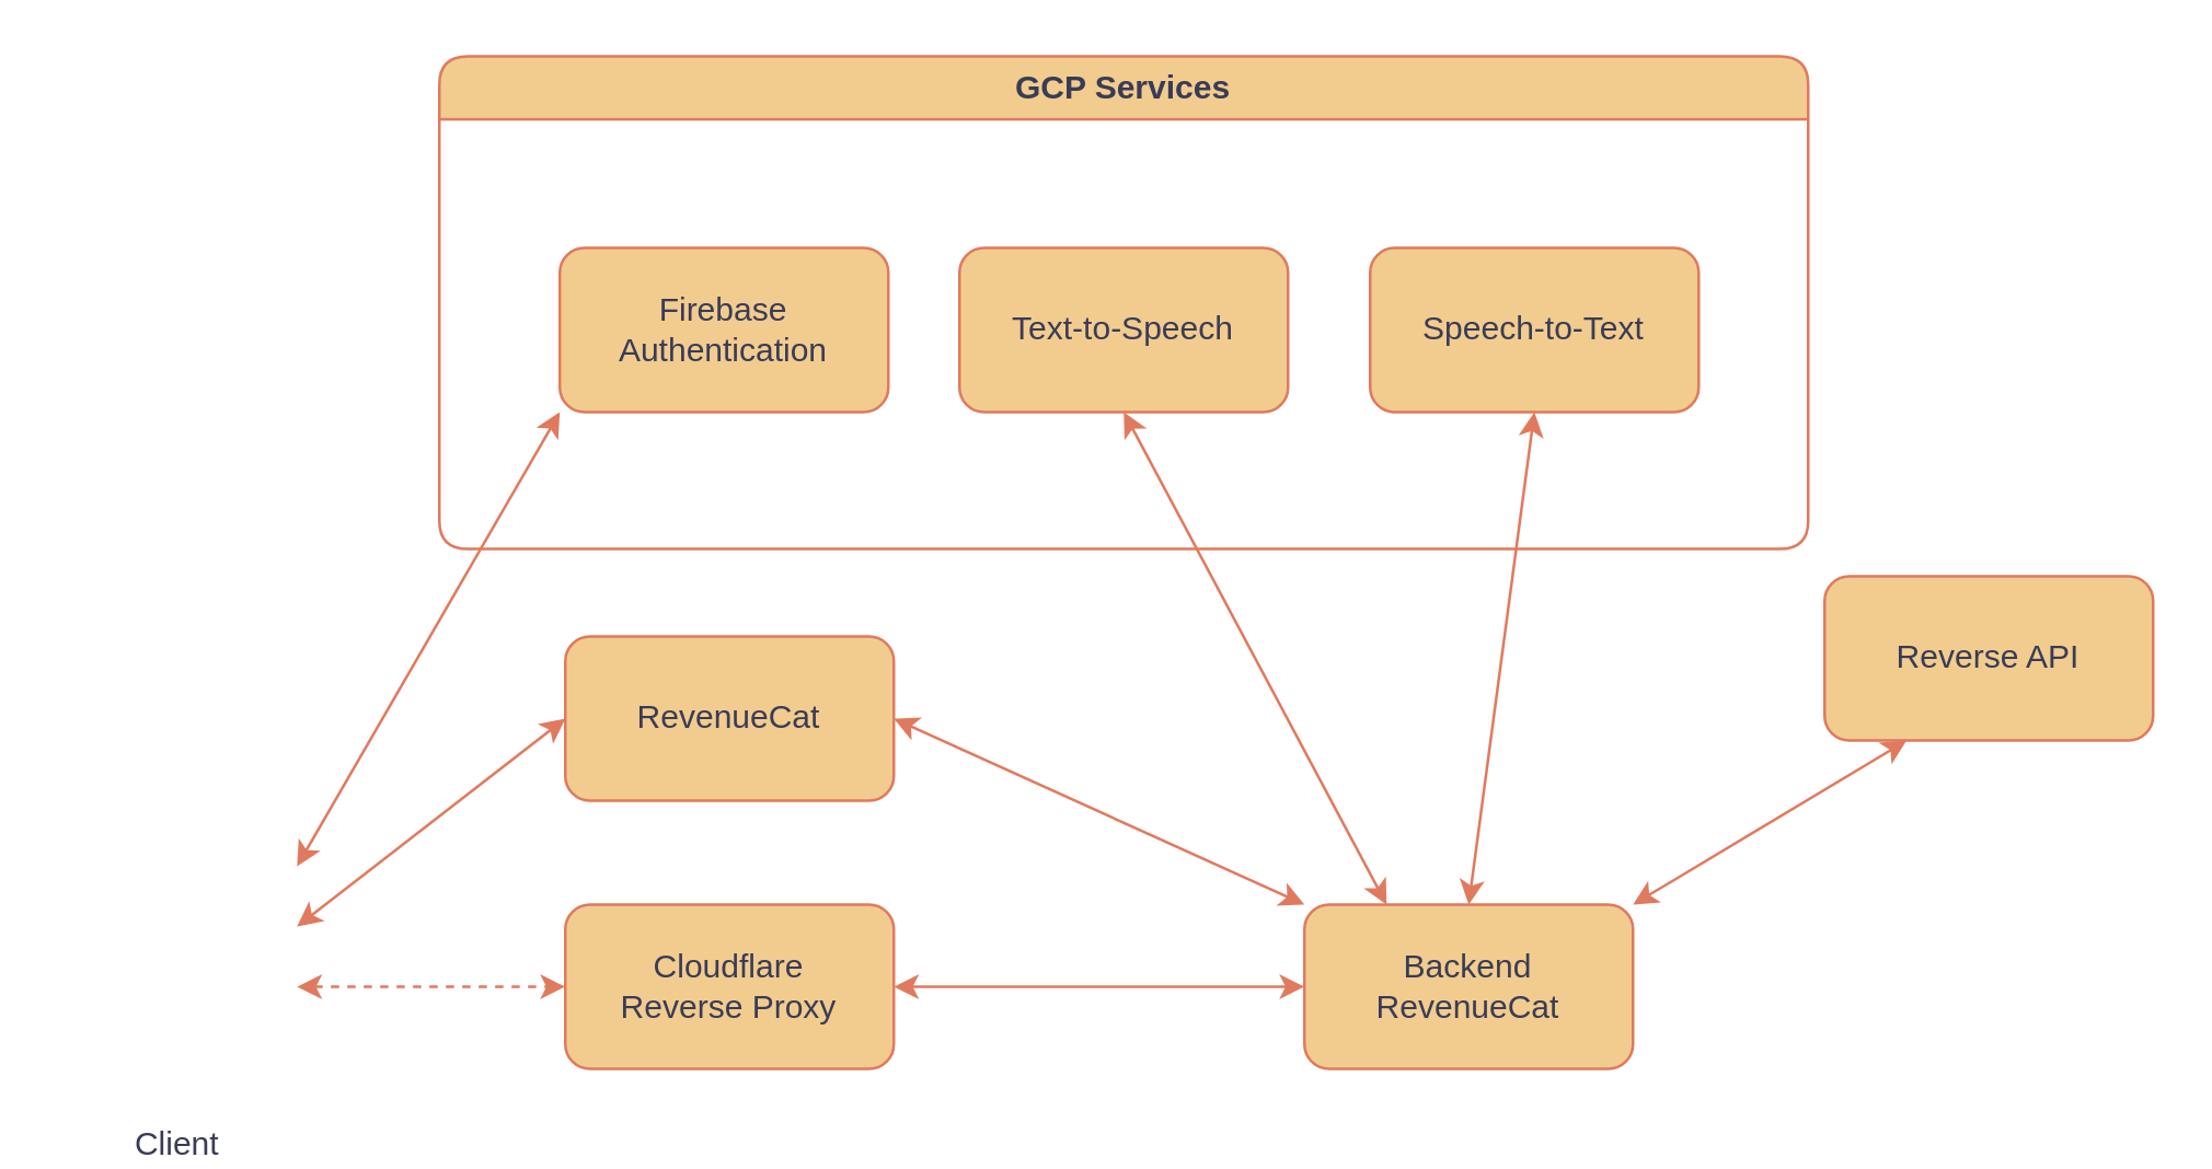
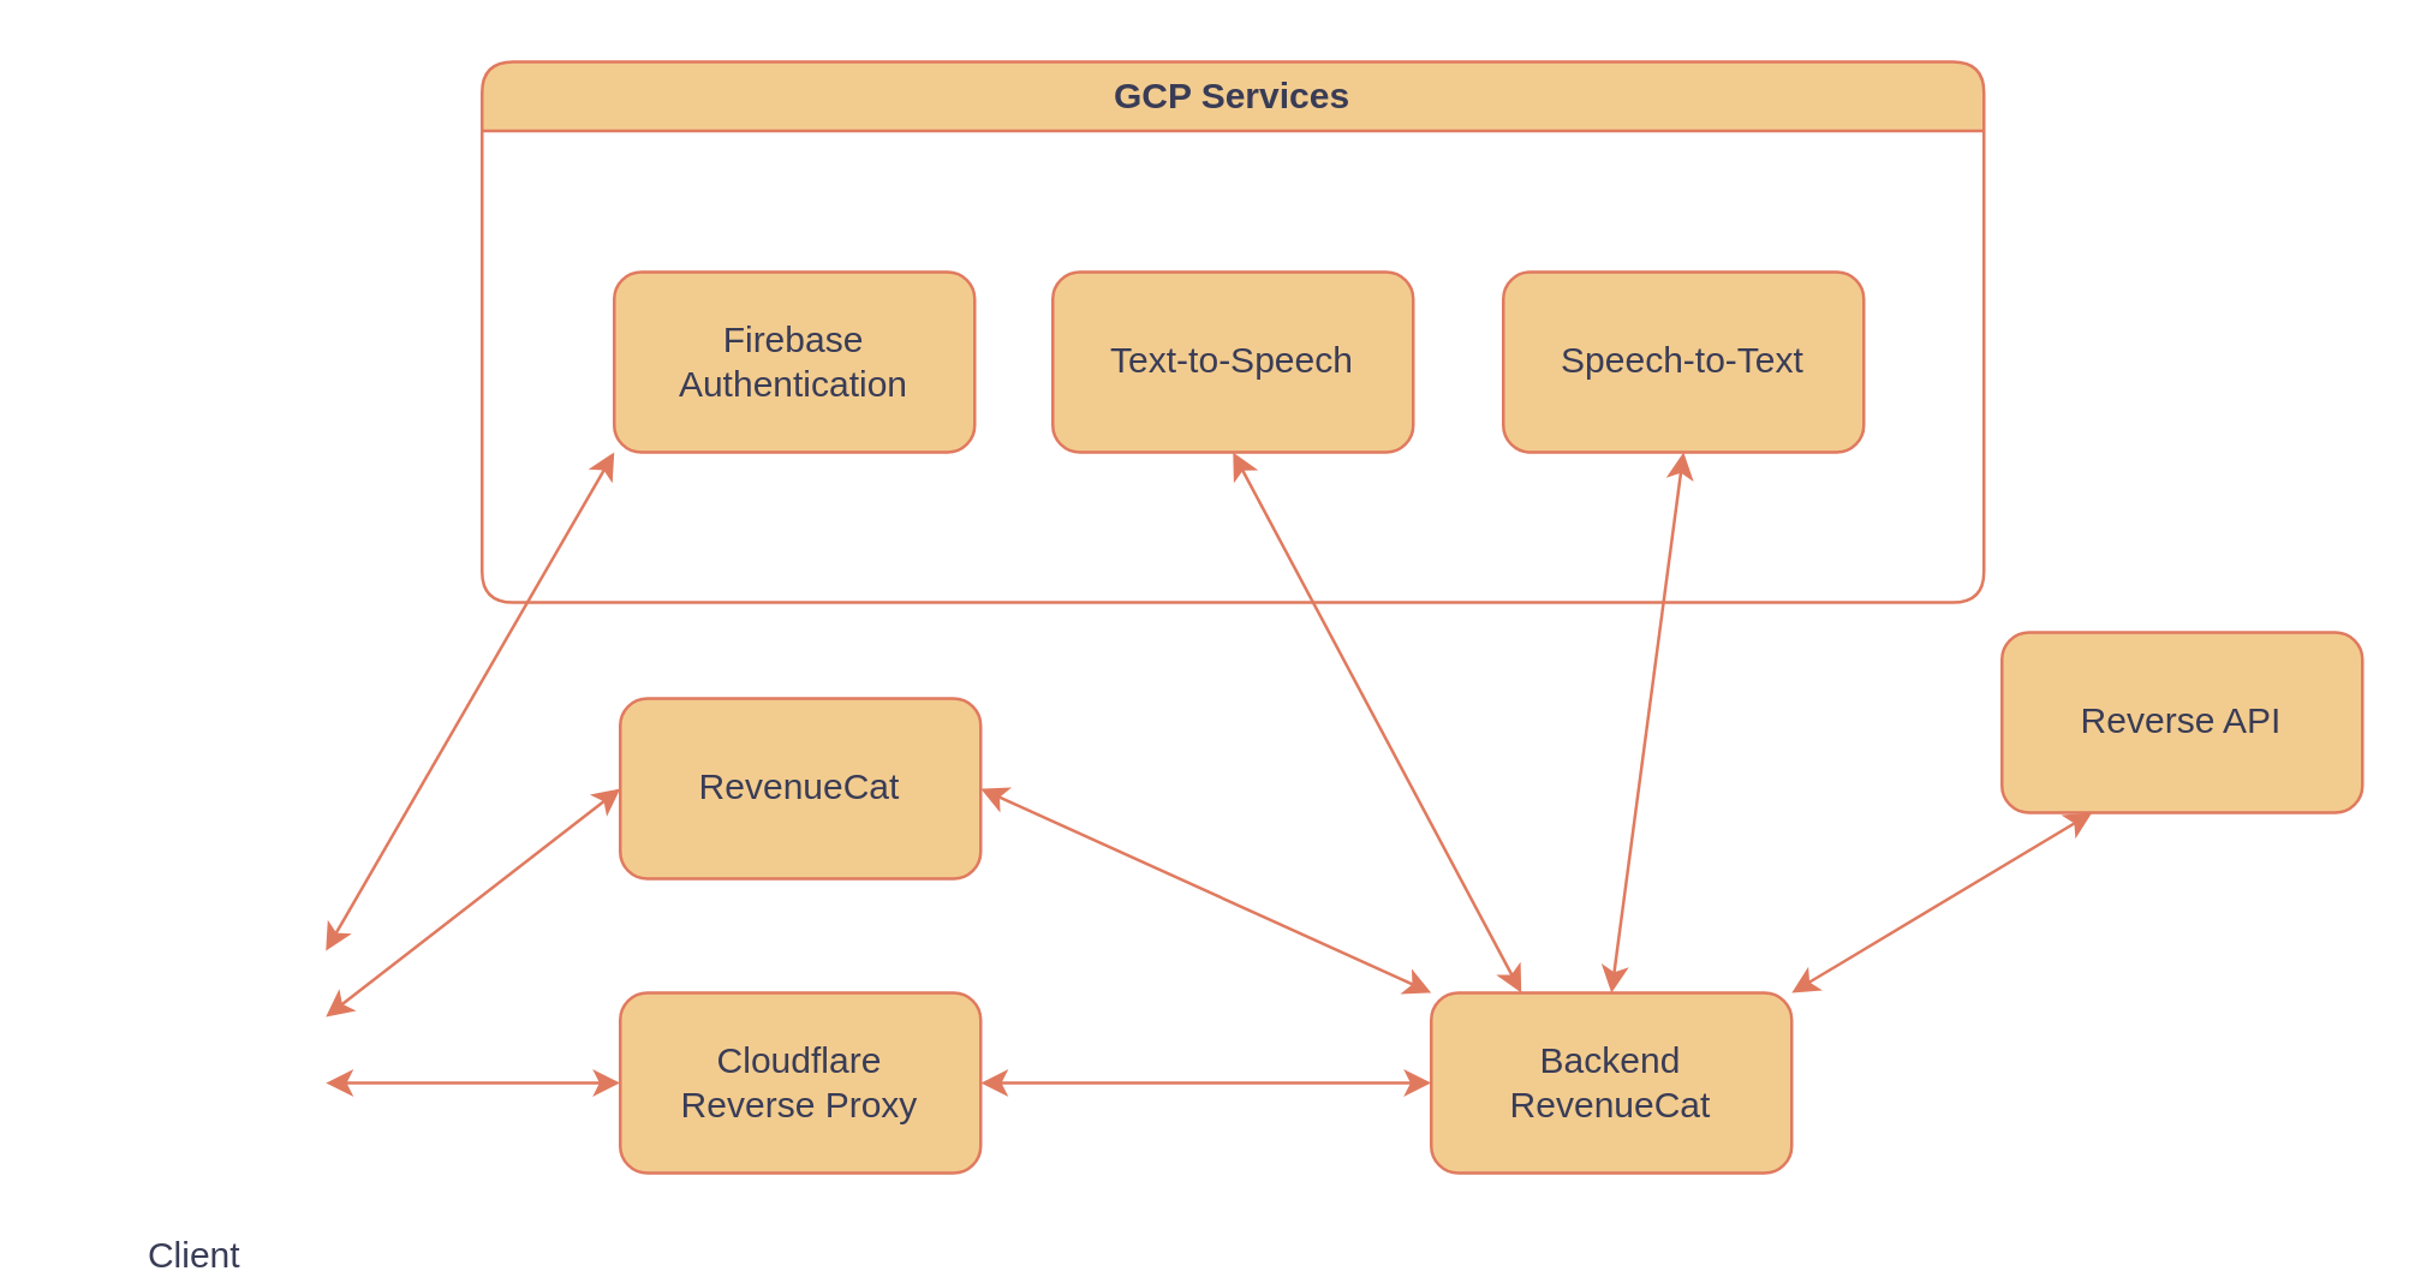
- <mxCell id="12" value="" style="endArrow=classic;html=1;rounded=1;exitX=1;exitY=0.5;exitDx=0;exitDy=0;entryX=0;entryY=0.5;entryDx=0;entryDy=0;startArrow=classic;startFill=1;labelBackgroundColor=none;strokeColor=#E07A5F;fontColor=default;dashed=1;" parent="1" source="3" target="4" edge="1"><mxGeometry width="50" height="50" relative="1" as="geometry"><mxPoint x="400" y="350" as="sourcePoint" /><mxPoint x="450" y="300" as="targetPoint" /></mxGeometry></mxCell>
+ <mxCell id="12" value="" style="endArrow=classic;html=1;rounded=1;exitX=1;exitY=0.5;exitDx=0;exitDy=0;entryX=0;entryY=0.5;entryDx=0;entryDy=0;startArrow=classic;startFill=1;labelBackgroundColor=none;strokeColor=#E07A5F;fontColor=default;" parent="1" source="3" target="4" edge="1"><mxGeometry width="50" height="50" relative="1" as="geometry"><mxPoint x="400" y="350" as="sourcePoint" /><mxPoint x="450" y="300" as="targetPoint" /></mxGeometry></mxCell>
